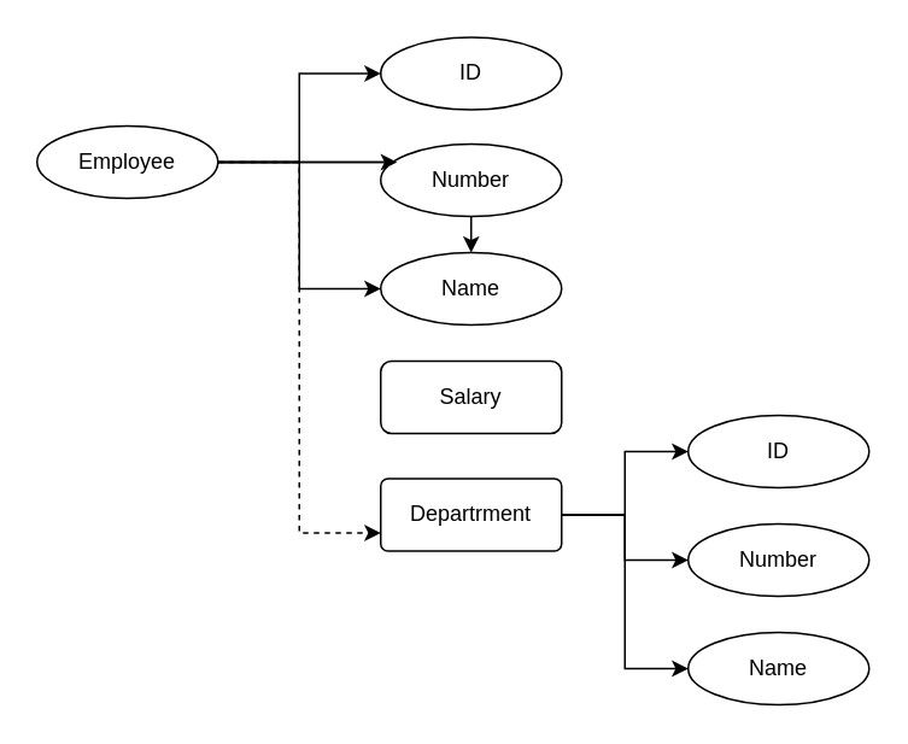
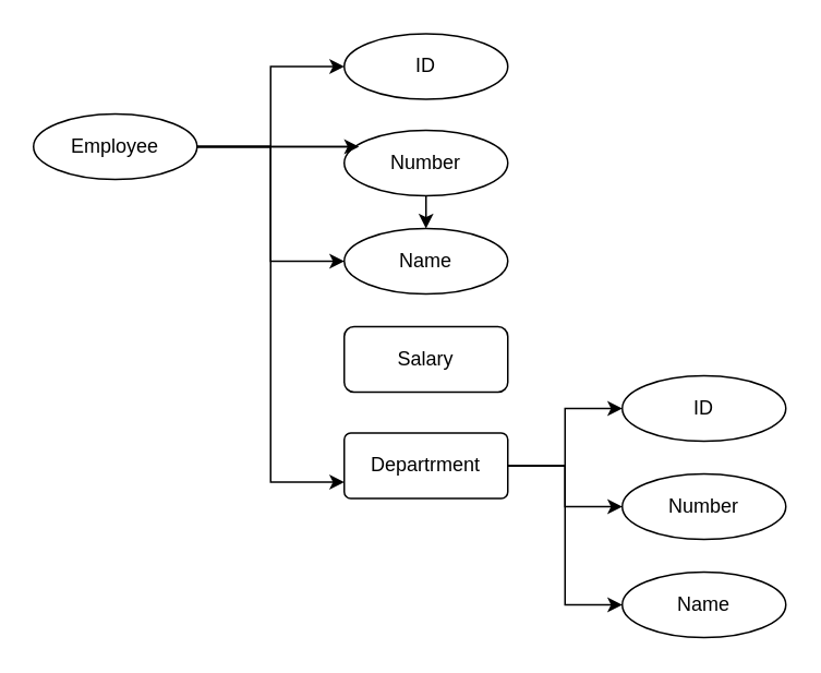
- <mxCell id="4" style="edgeStyle=orthogonalEdgeStyle;rounded=0;orthogonalLoop=1;jettySize=auto;html=1;entryX=0;entryY=0.75;entryDx=0;entryDy=0;dashed=1;" parent="1" source="6" target="14" edge="1"><mxGeometry relative="1" as="geometry" /></mxCell>
+ <mxCell id="4" style="edgeStyle=orthogonalEdgeStyle;rounded=0;orthogonalLoop=1;jettySize=auto;html=1;entryX=0;entryY=0.75;entryDx=0;entryDy=0;" parent="1" source="6" target="14" edge="1"><mxGeometry relative="1" as="geometry" /></mxCell>
